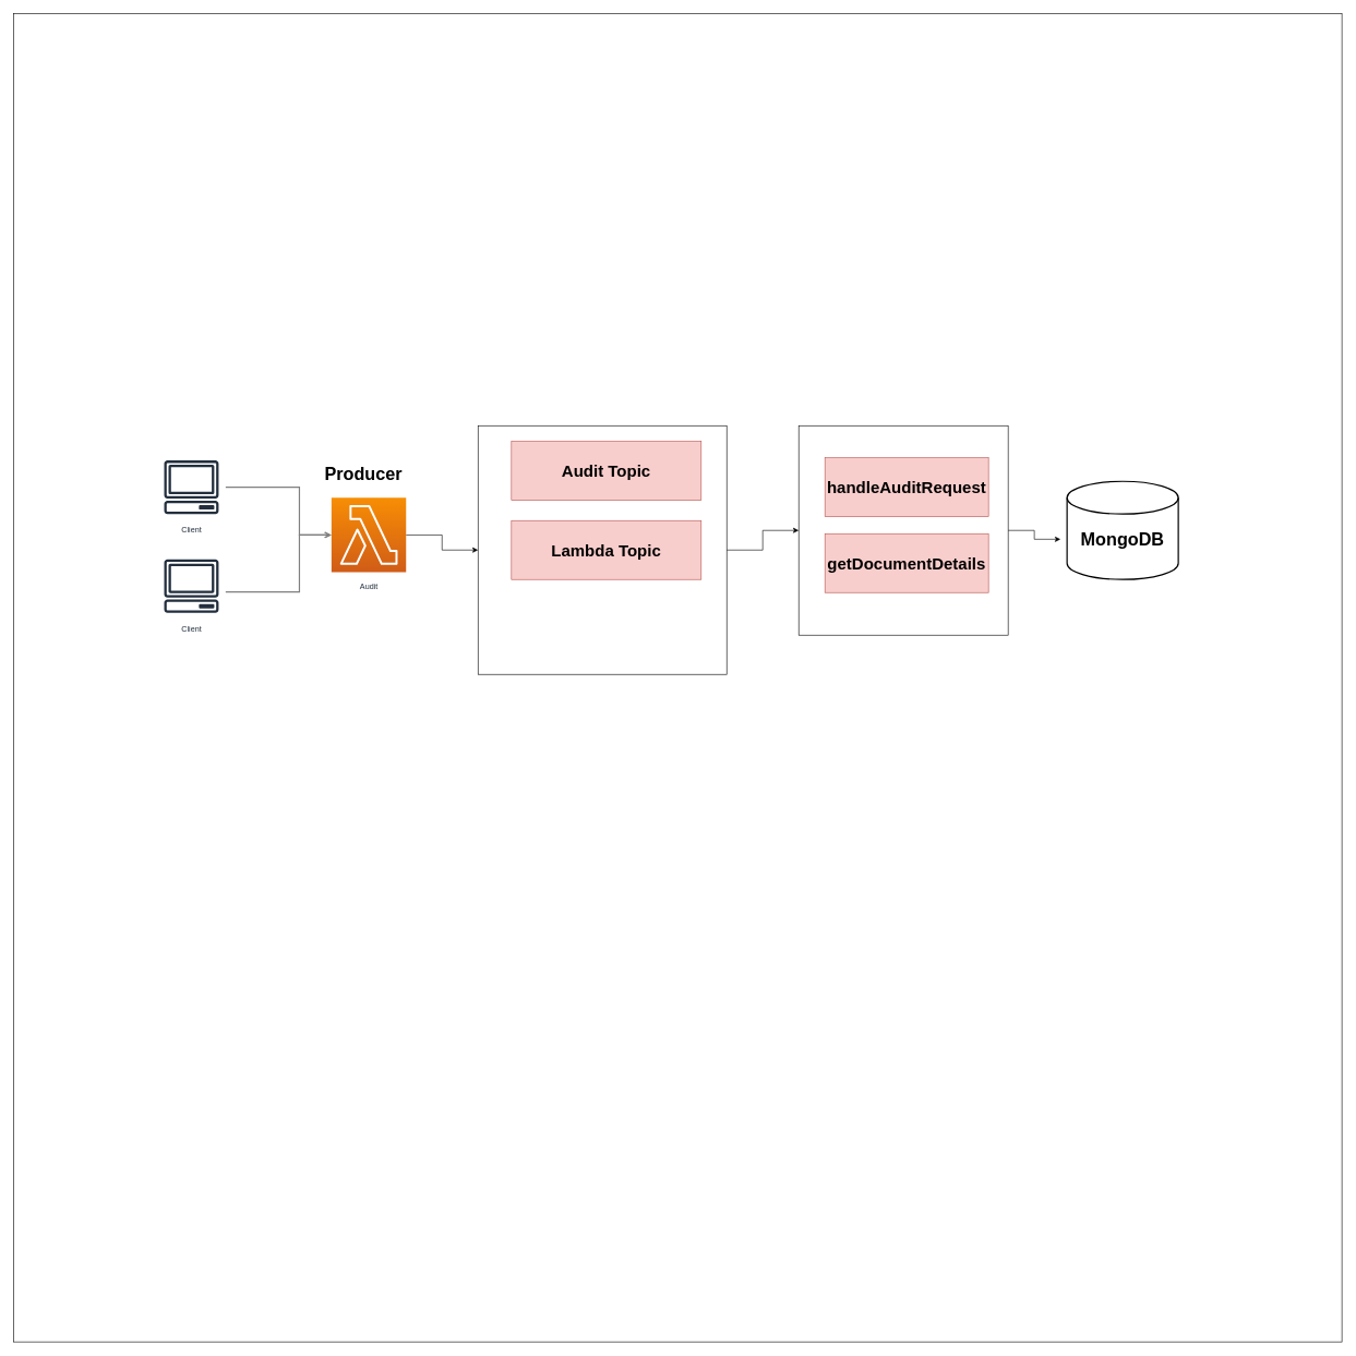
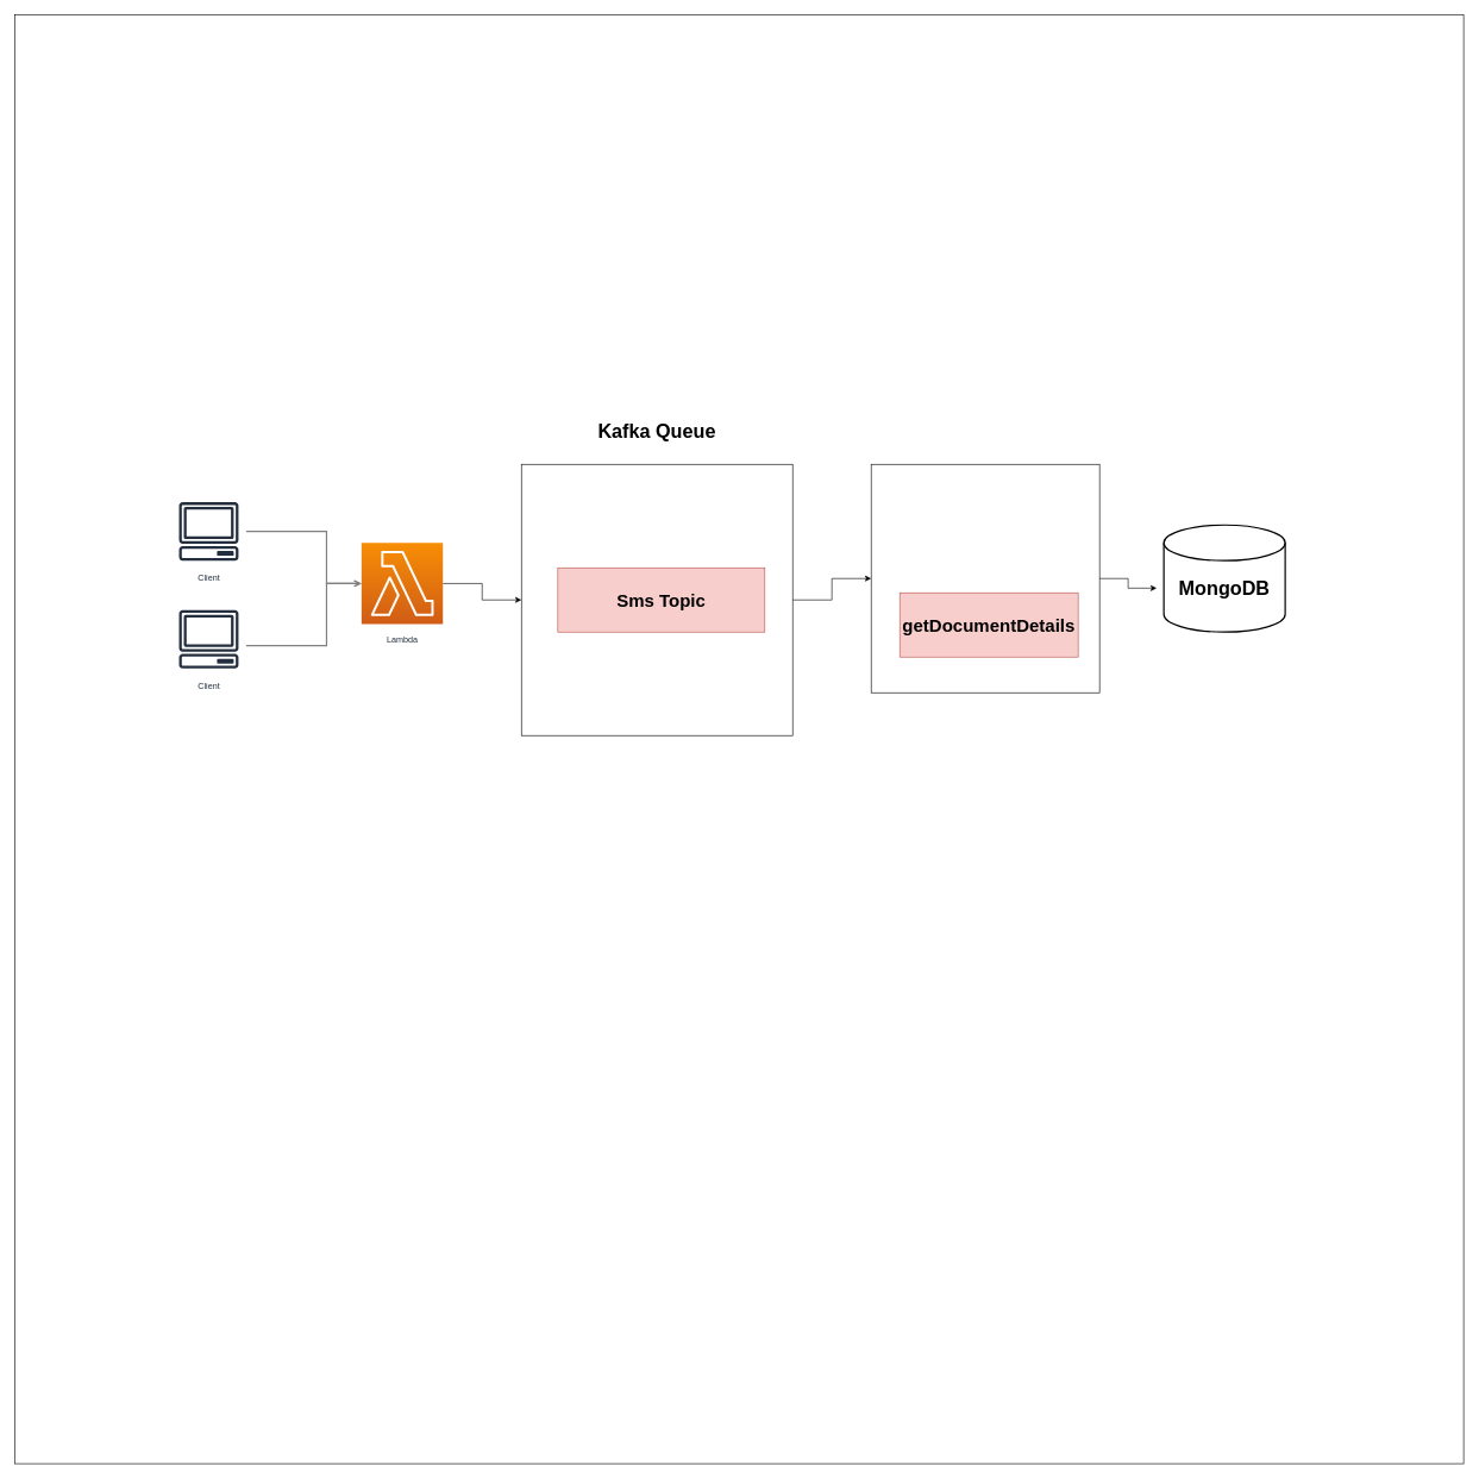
+ <mxCell id="12" value="&lt;font size=&quot;1&quot; style=&quot;&quot;&gt;&lt;b style=&quot;font-size: 27px;&quot;&gt;Kafka Queue&lt;/b&gt;&lt;/font&gt;" style="text;html=1;align=center;verticalAlign=middle;whiteSpace=wrap;rounded=0;" vertex="1" parent="1"><mxGeometry x="825" y="570" width="190" height="69" as="geometry" /></mxCell>
- <mxCell id="13" value="&lt;span style=&quot;font-size: 25px;&quot;&gt;&lt;b&gt;Audit Topic&lt;/b&gt;&lt;/span&gt;" style="text;html=1;strokeColor=#b85450;fillColor=#f8cecc;align=center;verticalAlign=middle;whiteSpace=wrap;overflow=hidden;" vertex="1" parent="1"><mxGeometry x="781" y="674" width="290" height="90" as="geometry" /></mxCell>
- <mxCell id="9" value="&lt;font size=&quot;1&quot; style=&quot;&quot;&gt;&lt;b style=&quot;font-size: 27px;&quot;&gt;Producer&lt;/b&gt;&lt;/font&gt;" style="text;html=1;align=center;verticalAlign=middle;whiteSpace=wrap;rounded=0;" vertex="1" parent="1"><mxGeometry x="460" y="690" width="190" height="69" as="geometry" /></mxCell>
- <mxCell id="17" value="&lt;span style=&quot;font-size: 25px;&quot;&gt;&lt;b&gt;handleAuditRequest&lt;/b&gt;&lt;/span&gt;" style="text;html=1;strokeColor=#b85450;fillColor=#f8cecc;align=center;verticalAlign=middle;whiteSpace=wrap;overflow=hidden;" vertex="1" parent="1"><mxGeometry x="1260" y="699" width="250" height="90" as="geometry" /></mxCell>
- <mxCell id="14" value="&lt;span style=&quot;font-size: 25px;&quot;&gt;&lt;b&gt;Lambda Topic&lt;/b&gt;&lt;/span&gt;" style="text;html=1;strokeColor=#b85450;fillColor=#f8cecc;align=center;verticalAlign=middle;whiteSpace=wrap;overflow=hidden;" vertex="1" parent="1"><mxGeometry x="781" y="795" width="290" height="90" as="geometry" /></mxCell>
+ <mxCell id="14" value="&lt;span style=&quot;font-size: 25px;&quot;&gt;&lt;b&gt;Sms Topic&lt;/b&gt;&lt;/span&gt;" style="text;html=1;strokeColor=#b85450;fillColor=#f8cecc;align=center;verticalAlign=middle;whiteSpace=wrap;overflow=hidden;" vertex="1" parent="1"><mxGeometry x="781" y="795" width="290" height="90" as="geometry" /></mxCell>
- <mxCell id="18" value="&lt;span style=&quot;font-size: 25px;&quot;&gt;&lt;b&gt;getDocumentDetails&lt;/b&gt;&lt;/span&gt;" style="text;html=1;strokeColor=#b85450;fillColor=#f8cecc;align=center;verticalAlign=middle;whiteSpace=wrap;overflow=hidden;" vertex="1" parent="1"><mxGeometry x="1260" y="815" width="250" height="90" as="geometry" /></mxCell>
+ <mxCell id="18" value="&lt;span style=&quot;font-size: 25px;&quot;&gt;&lt;b&gt;getDocumentDetails&lt;/b&gt;&lt;/span&gt;" style="text;html=1;strokeColor=#b85450;fillColor=#f8cecc;align=center;verticalAlign=middle;whiteSpace=wrap;overflow=hidden;" vertex="1" parent="1"><mxGeometry x="1260" y="830" width="250" height="90" as="geometry" /></mxCell>
- <mxCell id="6" value="Audit" style="outlineConnect=0;fontColor=#232F3E;gradientColor=#F78E04;gradientDirection=north;fillColor=#D05C17;strokeColor=#ffffff;dashed=0;verticalLabelPosition=bottom;verticalAlign=top;align=center;html=1;fontSize=12;fontStyle=0;aspect=fixed;shape=mxgraph.aws4.resourceIcon;resIcon=mxgraph.aws4.lambda;labelBackgroundColor=#ffffff;spacingTop=8;" vertex="1" parent="1"><mxGeometry x="506" y="760" width="114" height="114" as="geometry" /></mxCell>
+ <mxCell id="6" value="Lambda" style="outlineConnect=0;fontColor=#232F3E;gradientColor=#F78E04;gradientDirection=north;fillColor=#D05C17;strokeColor=#ffffff;dashed=0;verticalLabelPosition=bottom;verticalAlign=top;align=center;html=1;fontSize=12;fontStyle=0;aspect=fixed;shape=mxgraph.aws4.resourceIcon;resIcon=mxgraph.aws4.lambda;labelBackgroundColor=#ffffff;spacingTop=8;" vertex="1" parent="1"><mxGeometry x="506" y="760" width="114" height="114" as="geometry" /></mxCell>
